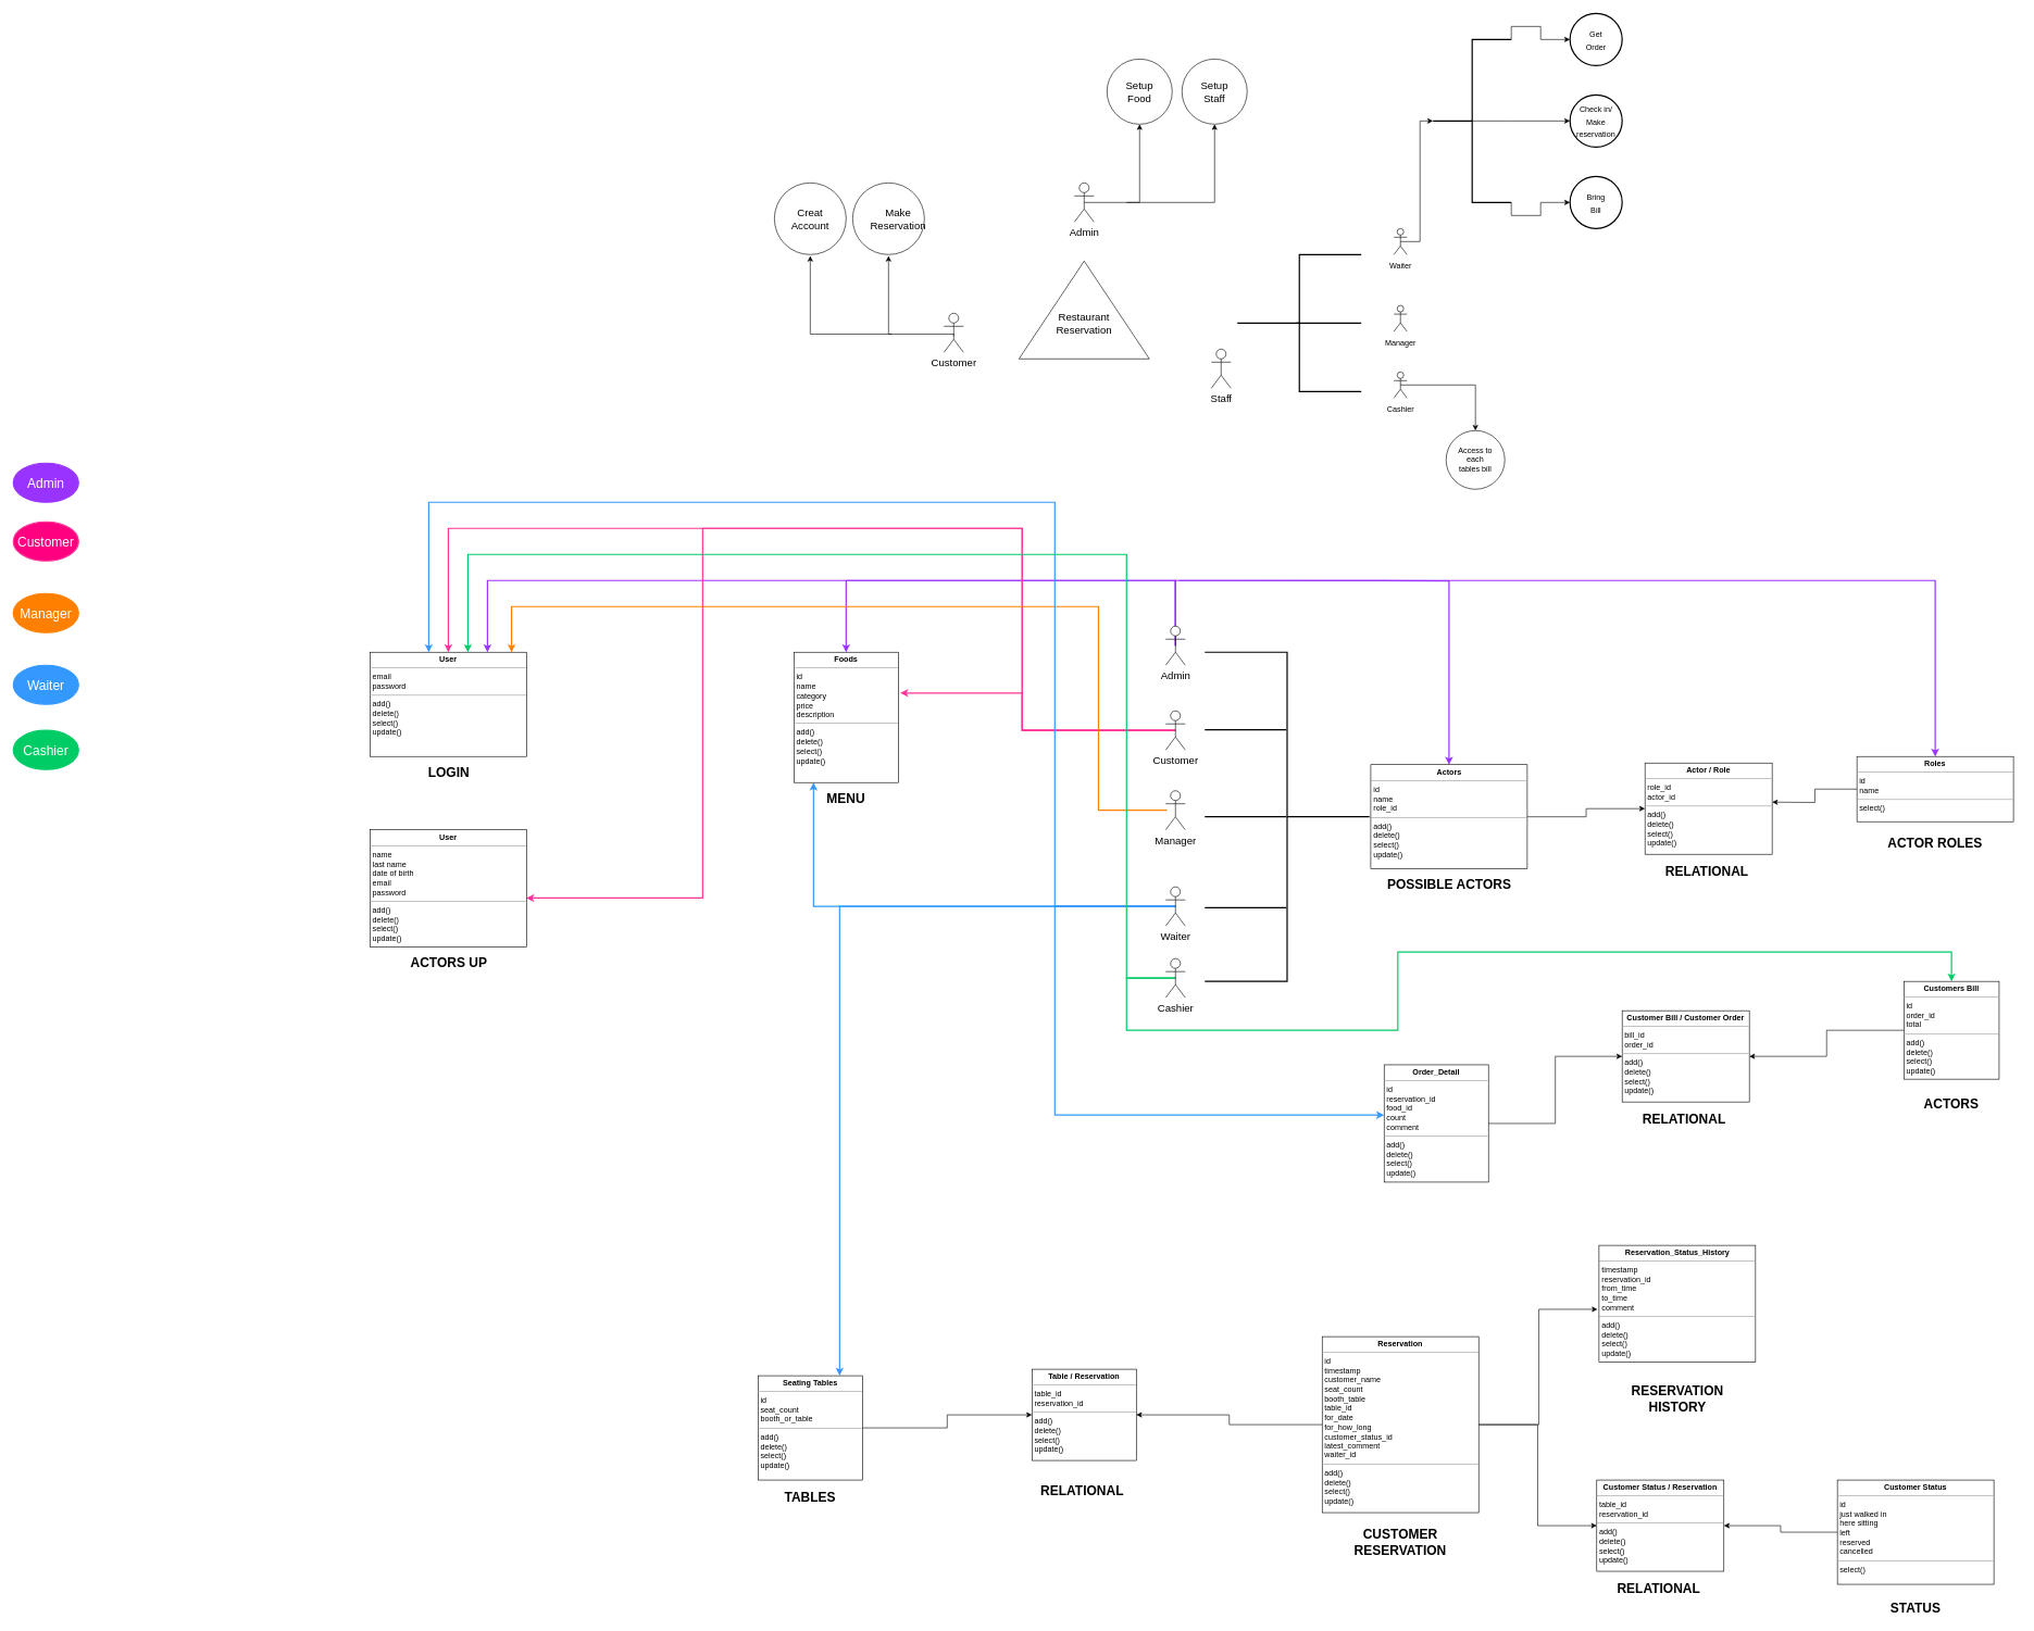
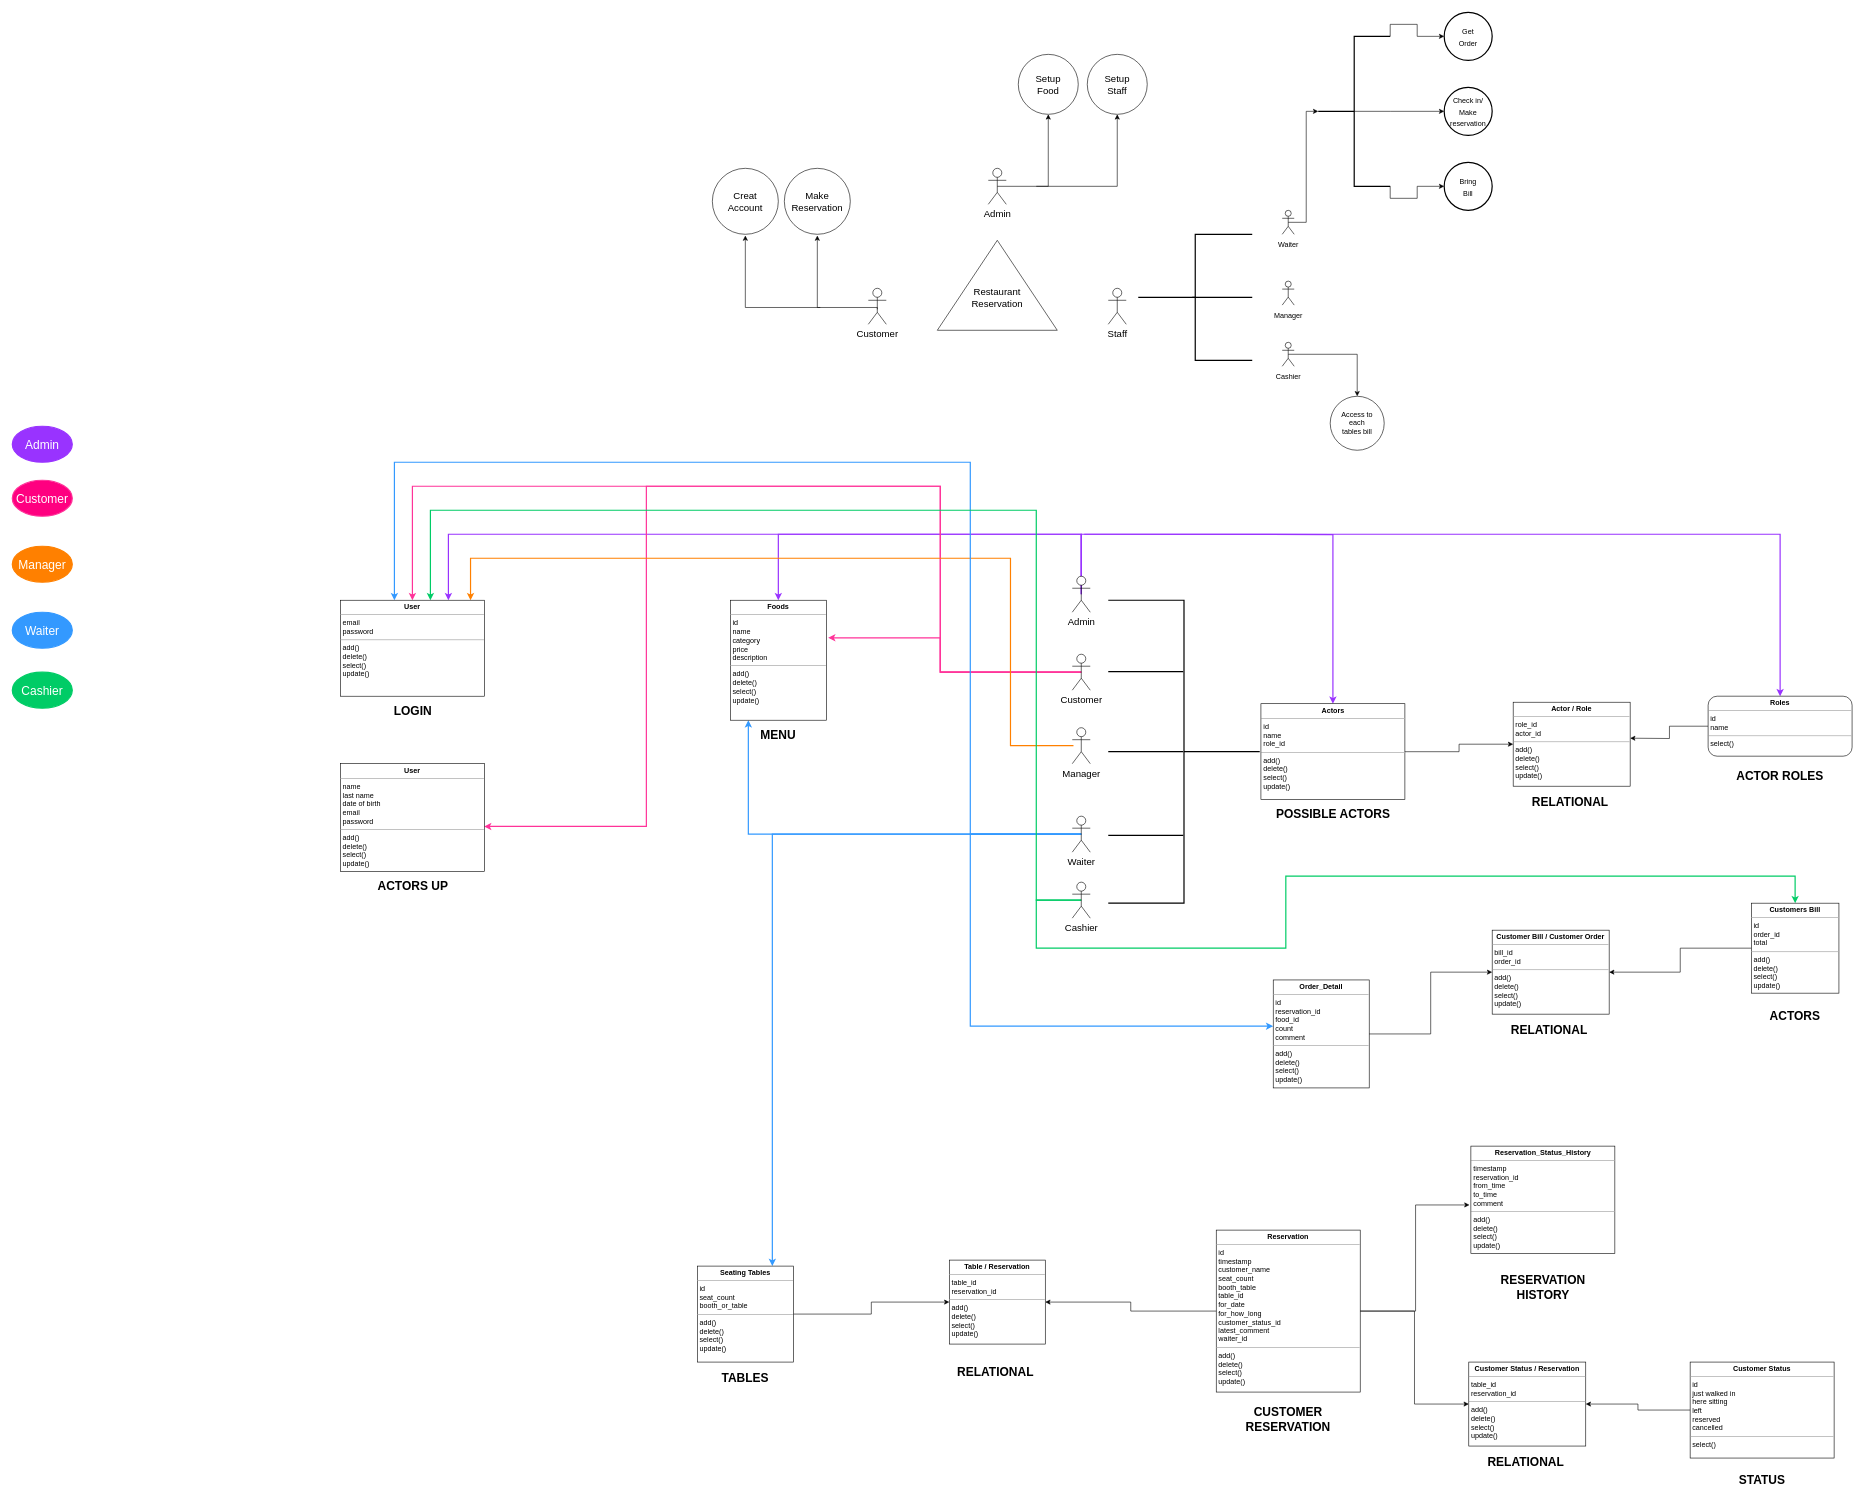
- <mxCell id="21" value="&lt;font style=&quot;font-size: 16px;&quot;&gt;Make&lt;br&gt;Reservation&lt;br&gt;&lt;/font&gt;" style="text;html=1;strokeColor=none;fillColor=none;align=center;verticalAlign=middle;whiteSpace=wrap;rounded=0;fontSize=12;" vertex="1" parent="17"><mxGeometry x="160" y="40" width="60" height="30" as="geometry" /></mxCell>
+ <mxCell id="21" value="&lt;font style=&quot;font-size: 16px;&quot;&gt;Make&lt;br&gt;Reservation&lt;br&gt;&lt;/font&gt;" style="text;html=1;strokeColor=none;fillColor=none;align=center;verticalAlign=middle;whiteSpace=wrap;rounded=0;fontSize=12;" vertex="1" parent="17"><mxGeometry x="145" y="40" width="60" height="30" as="geometry" /></mxCell>
- <mxCell id="37" value="Staff" style="shape=umlActor;verticalLabelPosition=bottom;verticalAlign=top;html=1;fontSize=16;" vertex="1" parent="36"><mxGeometry x="10" y="145" width="30" height="60" as="geometry" /></mxCell>
+ <mxCell id="37" value="Staff" style="shape=umlActor;verticalLabelPosition=bottom;verticalAlign=top;html=1;fontSize=16;" vertex="1" parent="36"><mxGeometry y="90" width="30" height="60" as="geometry" /></mxCell>
- <mxCell id="113" value="&lt;p style=&quot;margin:0px;margin-top:4px;text-align:center;&quot;&gt;&lt;b&gt;Roles&lt;/b&gt;&lt;/p&gt;&lt;hr size=&quot;1&quot;&gt;&lt;p style=&quot;margin:0px;margin-left:4px;&quot;&gt;id&lt;/p&gt;&lt;p style=&quot;margin:0px;margin-left:4px;&quot;&gt;name&lt;span style=&quot;background-color: initial;&quot;&gt;&amp;nbsp;&lt;/span&gt;&lt;font style=&quot;background-color: initial;&quot; color=&quot;#cda2be&quot;&gt;&amp;nbsp;&amp;nbsp;&lt;/font&gt;&lt;/p&gt;&lt;hr size=&quot;1&quot;&gt;&lt;p style=&quot;margin:0px;margin-left:4px;&quot;&gt;&lt;span style=&quot;background-color: initial;&quot;&gt;select()&lt;/span&gt;&lt;/p&gt;" style="verticalAlign=top;align=left;overflow=fill;fontSize=12;fontFamily=Helvetica;html=1;rounded=0;shadow=0;comic=0;labelBackgroundColor=none;strokeWidth=1" vertex="1" parent="112"><mxGeometry width="240" height="100" as="geometry" /></mxCell>
+ <mxCell id="113" value="&lt;p style=&quot;margin:0px;margin-top:4px;text-align:center;&quot;&gt;&lt;b&gt;Roles&lt;/b&gt;&lt;/p&gt;&lt;hr size=&quot;1&quot;&gt;&lt;p style=&quot;margin:0px;margin-left:4px;&quot;&gt;id&lt;/p&gt;&lt;p style=&quot;margin:0px;margin-left:4px;&quot;&gt;name&lt;span style=&quot;background-color: initial;&quot;&gt;&amp;nbsp;&lt;/span&gt;&lt;font style=&quot;background-color: initial;&quot; color=&quot;#cda2be&quot;&gt;&amp;nbsp;&amp;nbsp;&lt;/font&gt;&lt;/p&gt;&lt;hr size=&quot;1&quot;&gt;&lt;p style=&quot;margin:0px;margin-left:4px;&quot;&gt;&lt;span style=&quot;background-color: initial;&quot;&gt;select()&lt;/span&gt;&lt;/p&gt;" style="verticalAlign=top;align=left;overflow=fill;fontSize=12;fontFamily=Helvetica;html=1;shadow=0;comic=0;labelBackgroundColor=none;strokeWidth=1;rounded=1;" vertex="1" parent="112"><mxGeometry width="240" height="100" as="geometry" /></mxCell>
